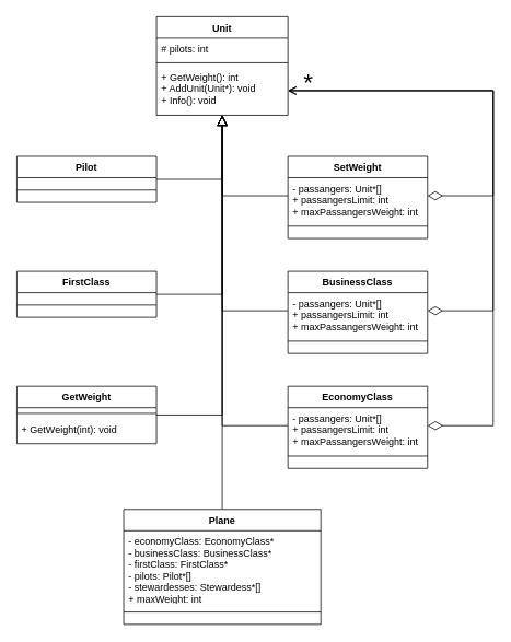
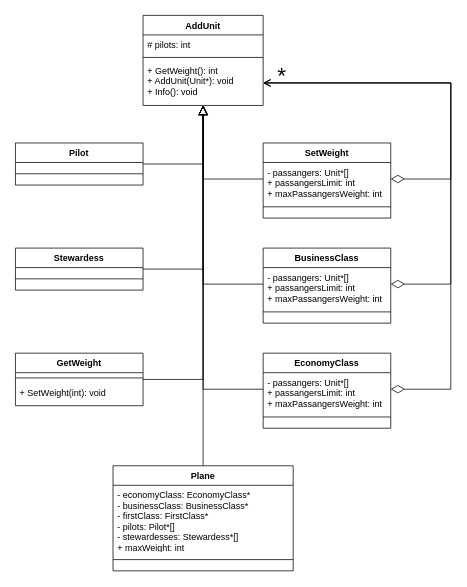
- <mxCell id="2" value="Unit" style="swimlane;fontStyle=1;align=center;verticalAlign=top;childLayout=stackLayout;horizontal=1;startSize=26;horizontalStack=0;resizeParent=1;resizeParentMax=0;resizeLast=0;collapsible=1;marginBottom=0;" vertex="1" parent="1"><mxGeometry x="190" y="20" width="160" height="120" as="geometry" /></mxCell>
+ <mxCell id="2" value="AddUnit" style="swimlane;fontStyle=1;align=center;verticalAlign=top;childLayout=stackLayout;horizontal=1;startSize=26;horizontalStack=0;resizeParent=1;resizeParentMax=0;resizeLast=0;collapsible=1;marginBottom=0;" vertex="1" parent="1"><mxGeometry x="190" y="20" width="160" height="120" as="geometry" /></mxCell>
- <mxCell id="17" value="FirstClass" style="swimlane;fontStyle=1;align=center;verticalAlign=top;childLayout=stackLayout;horizontal=1;startSize=26;horizontalStack=0;resizeParent=1;resizeParentMax=0;resizeLast=0;collapsible=1;marginBottom=0;" vertex="1" parent="1"><mxGeometry x="20" y="330" width="170" height="56" as="geometry" /></mxCell>
+ <mxCell id="17" value="Stewardess" style="swimlane;fontStyle=1;align=center;verticalAlign=top;childLayout=stackLayout;horizontal=1;startSize=26;horizontalStack=0;resizeParent=1;resizeParentMax=0;resizeLast=0;collapsible=1;marginBottom=0;" vertex="1" parent="1"><mxGeometry x="20" y="330" width="170" height="56" as="geometry" /></mxCell>
- <mxCell id="21" value="+ GetWeight(int): void" style="text;strokeColor=none;fillColor=none;align=left;verticalAlign=top;spacingLeft=4;spacingRight=4;overflow=hidden;rotatable=0;points=[[0,0.5],[1,0.5]];portConstraint=eastwest;" vertex="1" parent="19"><mxGeometry y="40" width="170" height="30" as="geometry" /></mxCell>
+ <mxCell id="21" value="+ SetWeight(int): void" style="text;strokeColor=none;fillColor=none;align=left;verticalAlign=top;spacingLeft=4;spacingRight=4;overflow=hidden;rotatable=0;points=[[0,0.5],[1,0.5]];portConstraint=eastwest;" vertex="1" parent="19"><mxGeometry y="40" width="170" height="30" as="geometry" /></mxCell>
